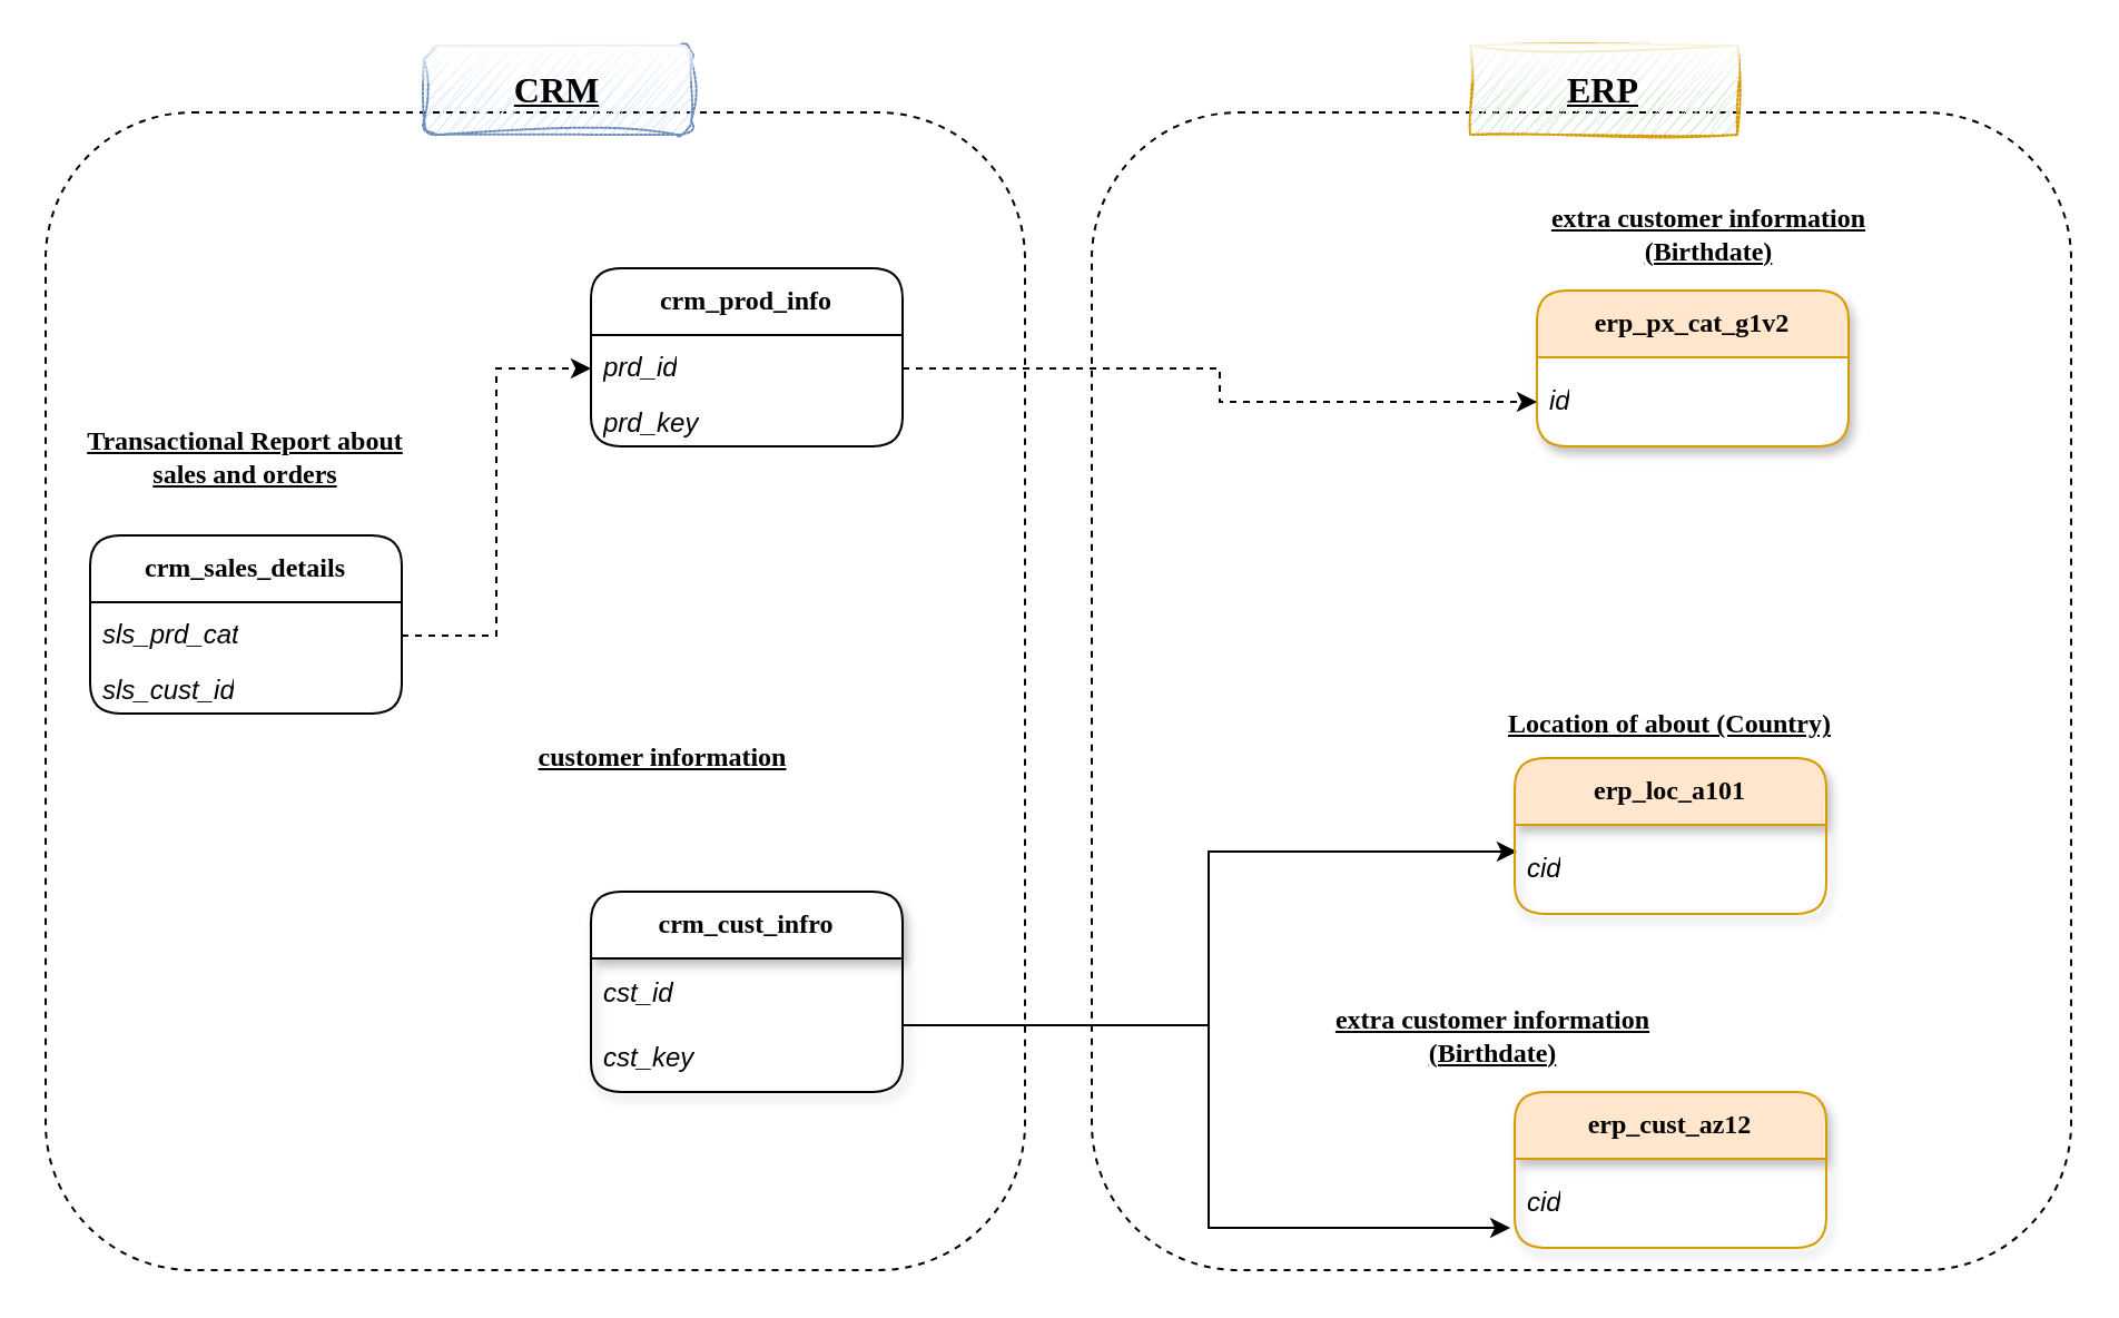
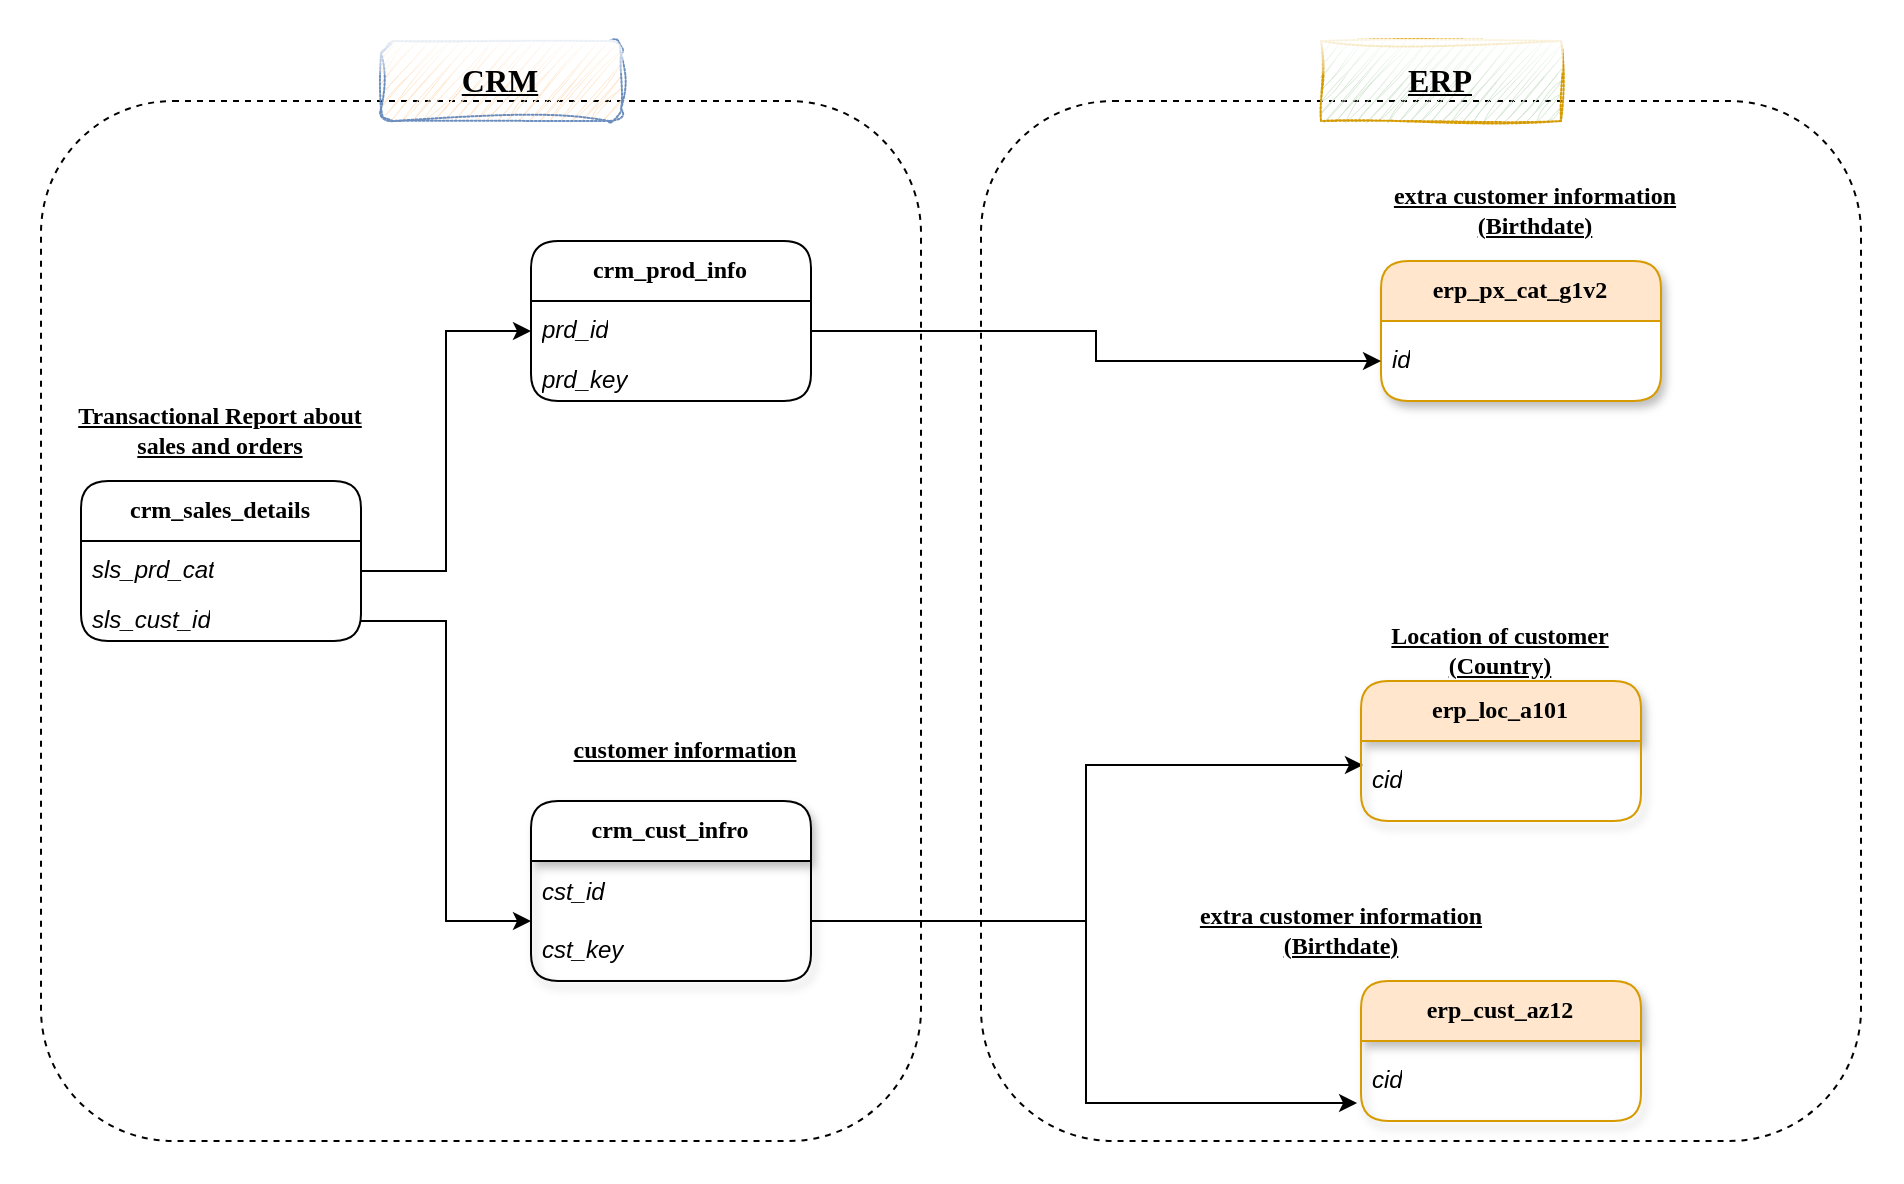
- <mxCell id="27" value="&lt;font style=&quot;font-size: 16px;&quot; face=&quot;Times New Roman&quot;&gt;&lt;b style=&quot;&quot;&gt;&lt;u&gt;CRM&lt;/u&gt;&lt;/b&gt;&lt;/font&gt;" style="rounded=1;whiteSpace=wrap;html=1;dashed=1;dashPattern=1 1;fillColor=#dae8fc;strokeColor=#6c8ebf;glass=1;sketch=1;curveFitting=1;jiggle=2;" vertex="1" parent="1"><mxGeometry x="190" y="20" width="120" height="40" as="geometry" /></mxCell>
+ <mxCell id="27" value="&lt;font style=&quot;font-size: 16px;&quot; face=&quot;Times New Roman&quot;&gt;&lt;b style=&quot;&quot;&gt;&lt;u&gt;CRM&lt;/u&gt;&lt;/b&gt;&lt;/font&gt;" style="rounded=1;whiteSpace=wrap;html=1;dashed=1;dashPattern=1 1;fillColor=#ffe6cc;strokeColor=#6c8ebf;glass=1;sketch=1;curveFitting=1;jiggle=2;" vertex="1" parent="1"><mxGeometry x="190" y="20" width="120" height="40" as="geometry" /></mxCell>
- <mxCell id="20" style="edgeStyle=orthogonalEdgeStyle;rounded=0;orthogonalLoop=1;jettySize=auto;html=1;exitX=1;exitY=0.5;exitDx=0;exitDy=0;entryX=0;entryY=0.5;entryDx=0;entryDy=0;dashed=1;" edge="1" parent="1" source="5" target="19"><mxGeometry relative="1" as="geometry" /></mxCell>
+ <mxCell id="20" style="edgeStyle=orthogonalEdgeStyle;rounded=0;orthogonalLoop=1;jettySize=auto;html=1;exitX=1;exitY=0.5;exitDx=0;exitDy=0;entryX=0;entryY=0.5;entryDx=0;entryDy=0;" edge="1" parent="1" source="5" target="19"><mxGeometry relative="1" as="geometry" /></mxCell>
- <mxCell id="21" value="&lt;font face=&quot;Times New Roman&quot;&gt;&lt;b&gt;&lt;u&gt;Transactional Report about sales and orders&lt;/u&gt;&lt;/b&gt;&lt;/font&gt;" style="text;html=1;align=center;verticalAlign=middle;whiteSpace=wrap;rounded=0;" vertex="1" parent="1"><mxGeometry x="30" y="190" width="160" height="30" as="geometry" /></mxCell>
+ <mxCell id="21" value="&lt;font face=&quot;Times New Roman&quot;&gt;&lt;b&gt;&lt;u&gt;Transactional Report about sales and orders&lt;/u&gt;&lt;/b&gt;&lt;/font&gt;" style="text;html=1;align=center;verticalAlign=middle;whiteSpace=wrap;rounded=0;" vertex="1" parent="1"><mxGeometry x="30" y="200" width="160" height="30" as="geometry" /></mxCell>
- <mxCell id="11" style="edgeStyle=orthogonalEdgeStyle;rounded=0;orthogonalLoop=1;jettySize=auto;html=1;entryX=0;entryY=0.5;entryDx=0;entryDy=0;dashed=1;" edge="1" parent="1" source="8" target="5"><mxGeometry relative="1" as="geometry" /></mxCell>
+ <mxCell id="11" style="edgeStyle=orthogonalEdgeStyle;rounded=0;orthogonalLoop=1;jettySize=auto;html=1;entryX=0;entryY=0.5;entryDx=0;entryDy=0;" edge="1" parent="1" source="8" target="5"><mxGeometry relative="1" as="geometry" /></mxCell>
- <mxCell id="23" value="&lt;font face=&quot;Times New Roman&quot;&gt;&lt;b&gt;&lt;u&gt;Location of about (Country)&lt;/u&gt;&lt;/b&gt;&lt;/font&gt;" style="text;html=1;align=center;verticalAlign=middle;whiteSpace=wrap;rounded=0;" vertex="1" parent="1"><mxGeometry x="671.25" y="310" width="157.5" height="30" as="geometry" /></mxCell>
+ <mxCell id="23" value="&lt;font face=&quot;Times New Roman&quot;&gt;&lt;b&gt;&lt;u&gt;Location of customer (Country)&lt;/u&gt;&lt;/b&gt;&lt;/font&gt;" style="text;html=1;align=center;verticalAlign=middle;whiteSpace=wrap;rounded=0;" vertex="1" parent="1"><mxGeometry x="671.25" y="310" width="157.5" height="30" as="geometry" /></mxCell>
- <mxCell id="22" value="&lt;font face=&quot;Times New Roman&quot;&gt;&lt;b&gt;&lt;u&gt;customer information&lt;/u&gt;&lt;/b&gt;&lt;/font&gt;" style="text;html=1;align=center;verticalAlign=middle;whiteSpace=wrap;rounded=0;" vertex="1" parent="1"><mxGeometry x="210" y="325" width="175" height="30" as="geometry" /></mxCell>
+ <mxCell id="22" value="&lt;font face=&quot;Times New Roman&quot;&gt;&lt;b&gt;&lt;u&gt;customer information&lt;/u&gt;&lt;/b&gt;&lt;/font&gt;" style="text;html=1;align=center;verticalAlign=middle;whiteSpace=wrap;rounded=0;" vertex="1" parent="1"><mxGeometry x="255" y="360" width="175" height="30" as="geometry" /></mxCell>
+ <mxCell id="10" style="edgeStyle=orthogonalEdgeStyle;rounded=0;orthogonalLoop=1;jettySize=auto;html=1;entryX=0;entryY=0.5;entryDx=0;entryDy=0;" edge="1" parent="1" source="9" target="3"><mxGeometry relative="1" as="geometry" /></mxCell>
